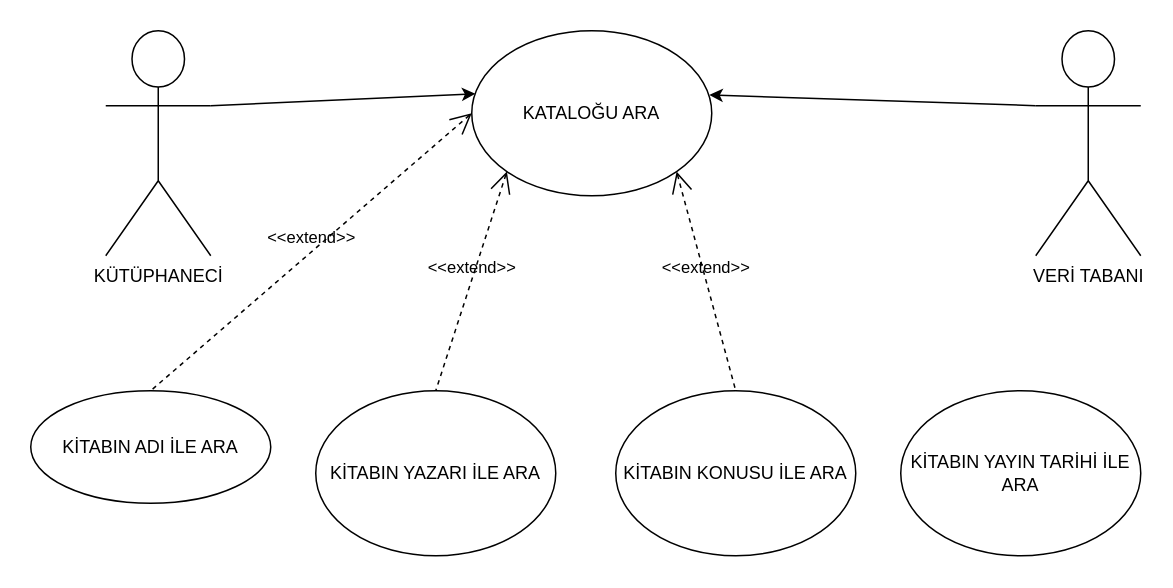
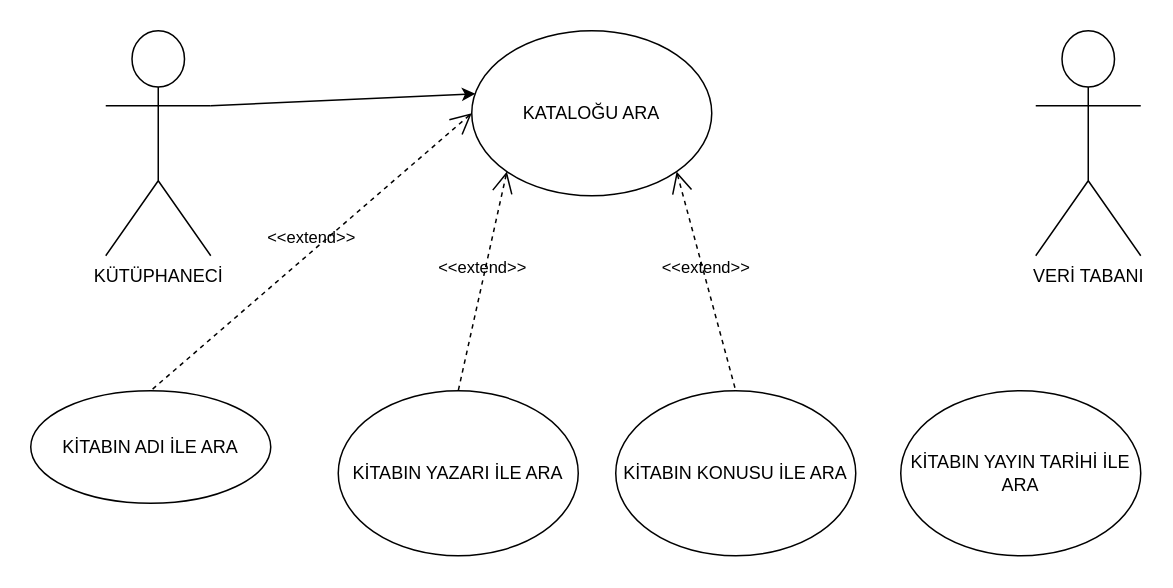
- <mxCell id="13" value="" style="endArrow=classic;html=1;rounded=0;entryX=0.99;entryY=0.389;entryDx=0;entryDy=0;entryPerimeter=0;exitX=0;exitY=0.333;exitDx=0;exitDy=0;exitPerimeter=0;" edge="1" parent="1" source="12" target="6"><mxGeometry width="50" height="50" relative="1" as="geometry"><mxPoint x="590" y="90" as="sourcePoint" /><mxPoint x="640" y="40" as="targetPoint" /></mxGeometry></mxCell>
- <mxCell id="4" value="&lt;font style=&quot;vertical-align: inherit&quot;&gt;&lt;font style=&quot;vertical-align: inherit&quot;&gt;KİTABIN YAZARI İLE ARA&lt;/font&gt;&lt;/font&gt;" style="ellipse;whiteSpace=wrap;html=1;" vertex="1" parent="1"><mxGeometry x="210" y="260" width="160" height="110" as="geometry" /></mxCell>
+ <mxCell id="4" value="&lt;font style=&quot;vertical-align: inherit&quot;&gt;&lt;font style=&quot;vertical-align: inherit&quot;&gt;KİTABIN YAZARI İLE ARA&lt;/font&gt;&lt;/font&gt;" style="ellipse;whiteSpace=wrap;html=1;" vertex="1" parent="1"><mxGeometry x="225" y="260" width="160" height="110" as="geometry" /></mxCell>
